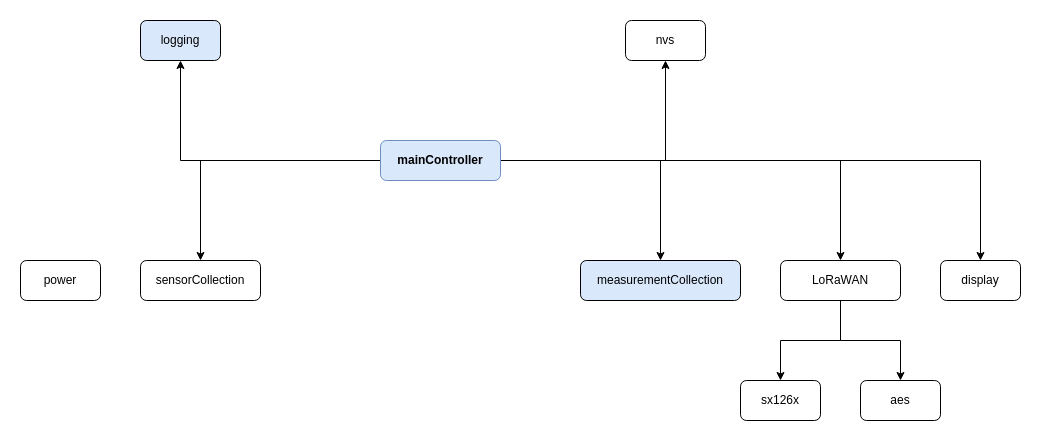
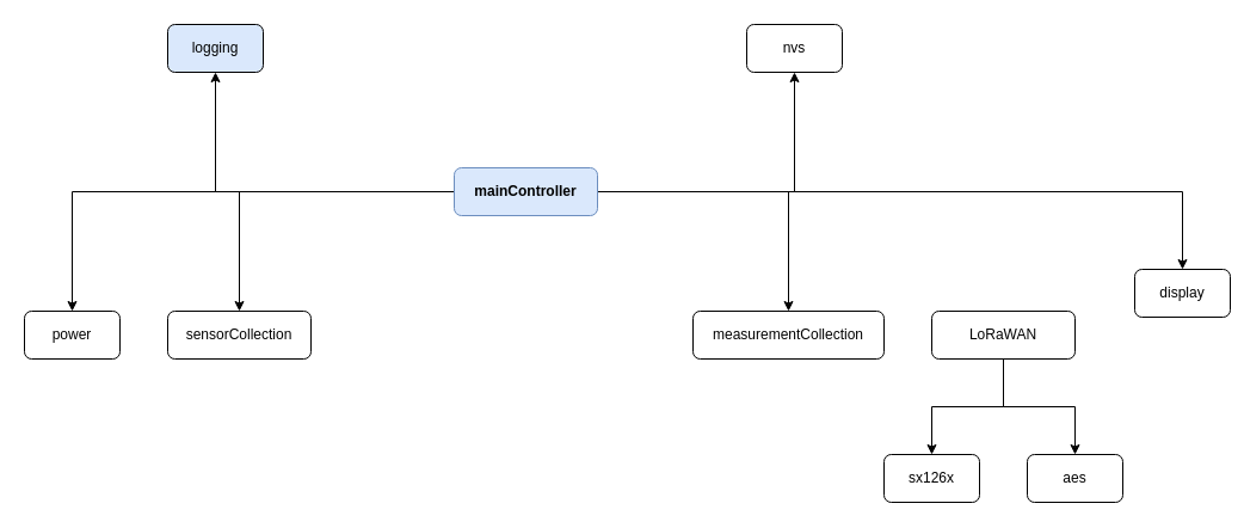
- <mxCell id="5" style="edgeStyle=orthogonalEdgeStyle;rounded=0;orthogonalLoop=1;jettySize=auto;html=1;" edge="1" parent="1" source="8" target="14"><mxGeometry relative="1" as="geometry" /></mxCell>
+ <mxCell id="5" style="edgeStyle=orthogonalEdgeStyle;rounded=0;orthogonalLoop=1;jettySize=auto;html=1;" edge="1" parent="1" source="8" target="18"><mxGeometry relative="1" as="geometry" /></mxCell>
- <mxCell id="19" value="measurementCollection" style="rounded=1;whiteSpace=wrap;html=1;fillColor=#dae8fc;" vertex="1" parent="1"><mxGeometry x="580" y="260" width="160" height="40" as="geometry" /></mxCell>
+ <mxCell id="19" value="measurementCollection" style="rounded=1;whiteSpace=wrap;html=1;" vertex="1" parent="1"><mxGeometry x="580" y="260" width="160" height="40" as="geometry" /></mxCell>
- <mxCell id="10" value="display" style="rounded=1;whiteSpace=wrap;html=1;" vertex="1" parent="1"><mxGeometry x="940" y="260" width="80" height="40" as="geometry" /></mxCell>
+ <mxCell id="10" value="display" style="rounded=1;whiteSpace=wrap;html=1;" vertex="1" parent="1"><mxGeometry x="950" y="225" width="80" height="40" as="geometry" /></mxCell>
